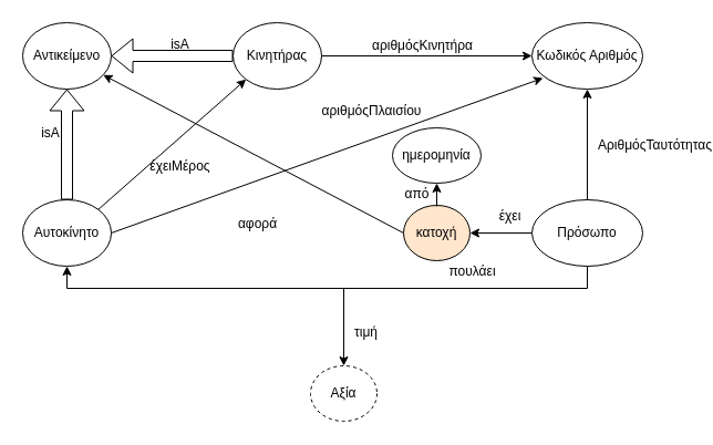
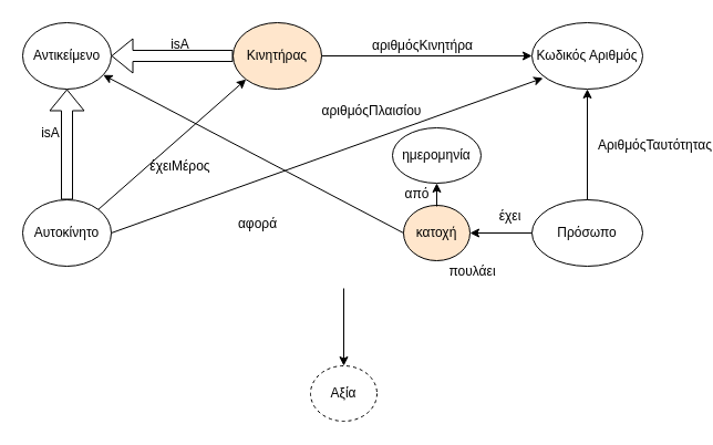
- <mxCell id="4" style="ellipse;whiteSpace=wrap;html=1;" value="Κινητήρας" parent="1" vertex="1"><mxGeometry width="80" as="geometry" height="60" x="210" y="20" /></mxCell>
+ <mxCell id="4" style="ellipse;whiteSpace=wrap;html=1;fillColor=#ffe6cc;" value="Κινητήρας" parent="1" vertex="1"><mxGeometry width="80" as="geometry" height="60" x="210" y="20" /></mxCell>
- <mxCell id="16" style="edgeStyle=orthogonalEdgeStyle;rounded=0;orthogonalLoop=1;jettySize=auto;html=1;exitX=0.5;exitY=1;exitDx=0;exitDy=0;entryX=0.5;entryY=1;entryDx=0;entryDy=0;" target="3" parent="1" edge="1" source="17"><mxGeometry as="geometry" relative="1" /></mxCell>
- <mxCell id="31" style="text;html=1;align=center;verticalAlign=middle;resizable=0;points=[];autosize=1;" value="τιμή" parent="1" vertex="1"><mxGeometry width="40" as="geometry" height="20" x="310" y="290" /></mxCell>
